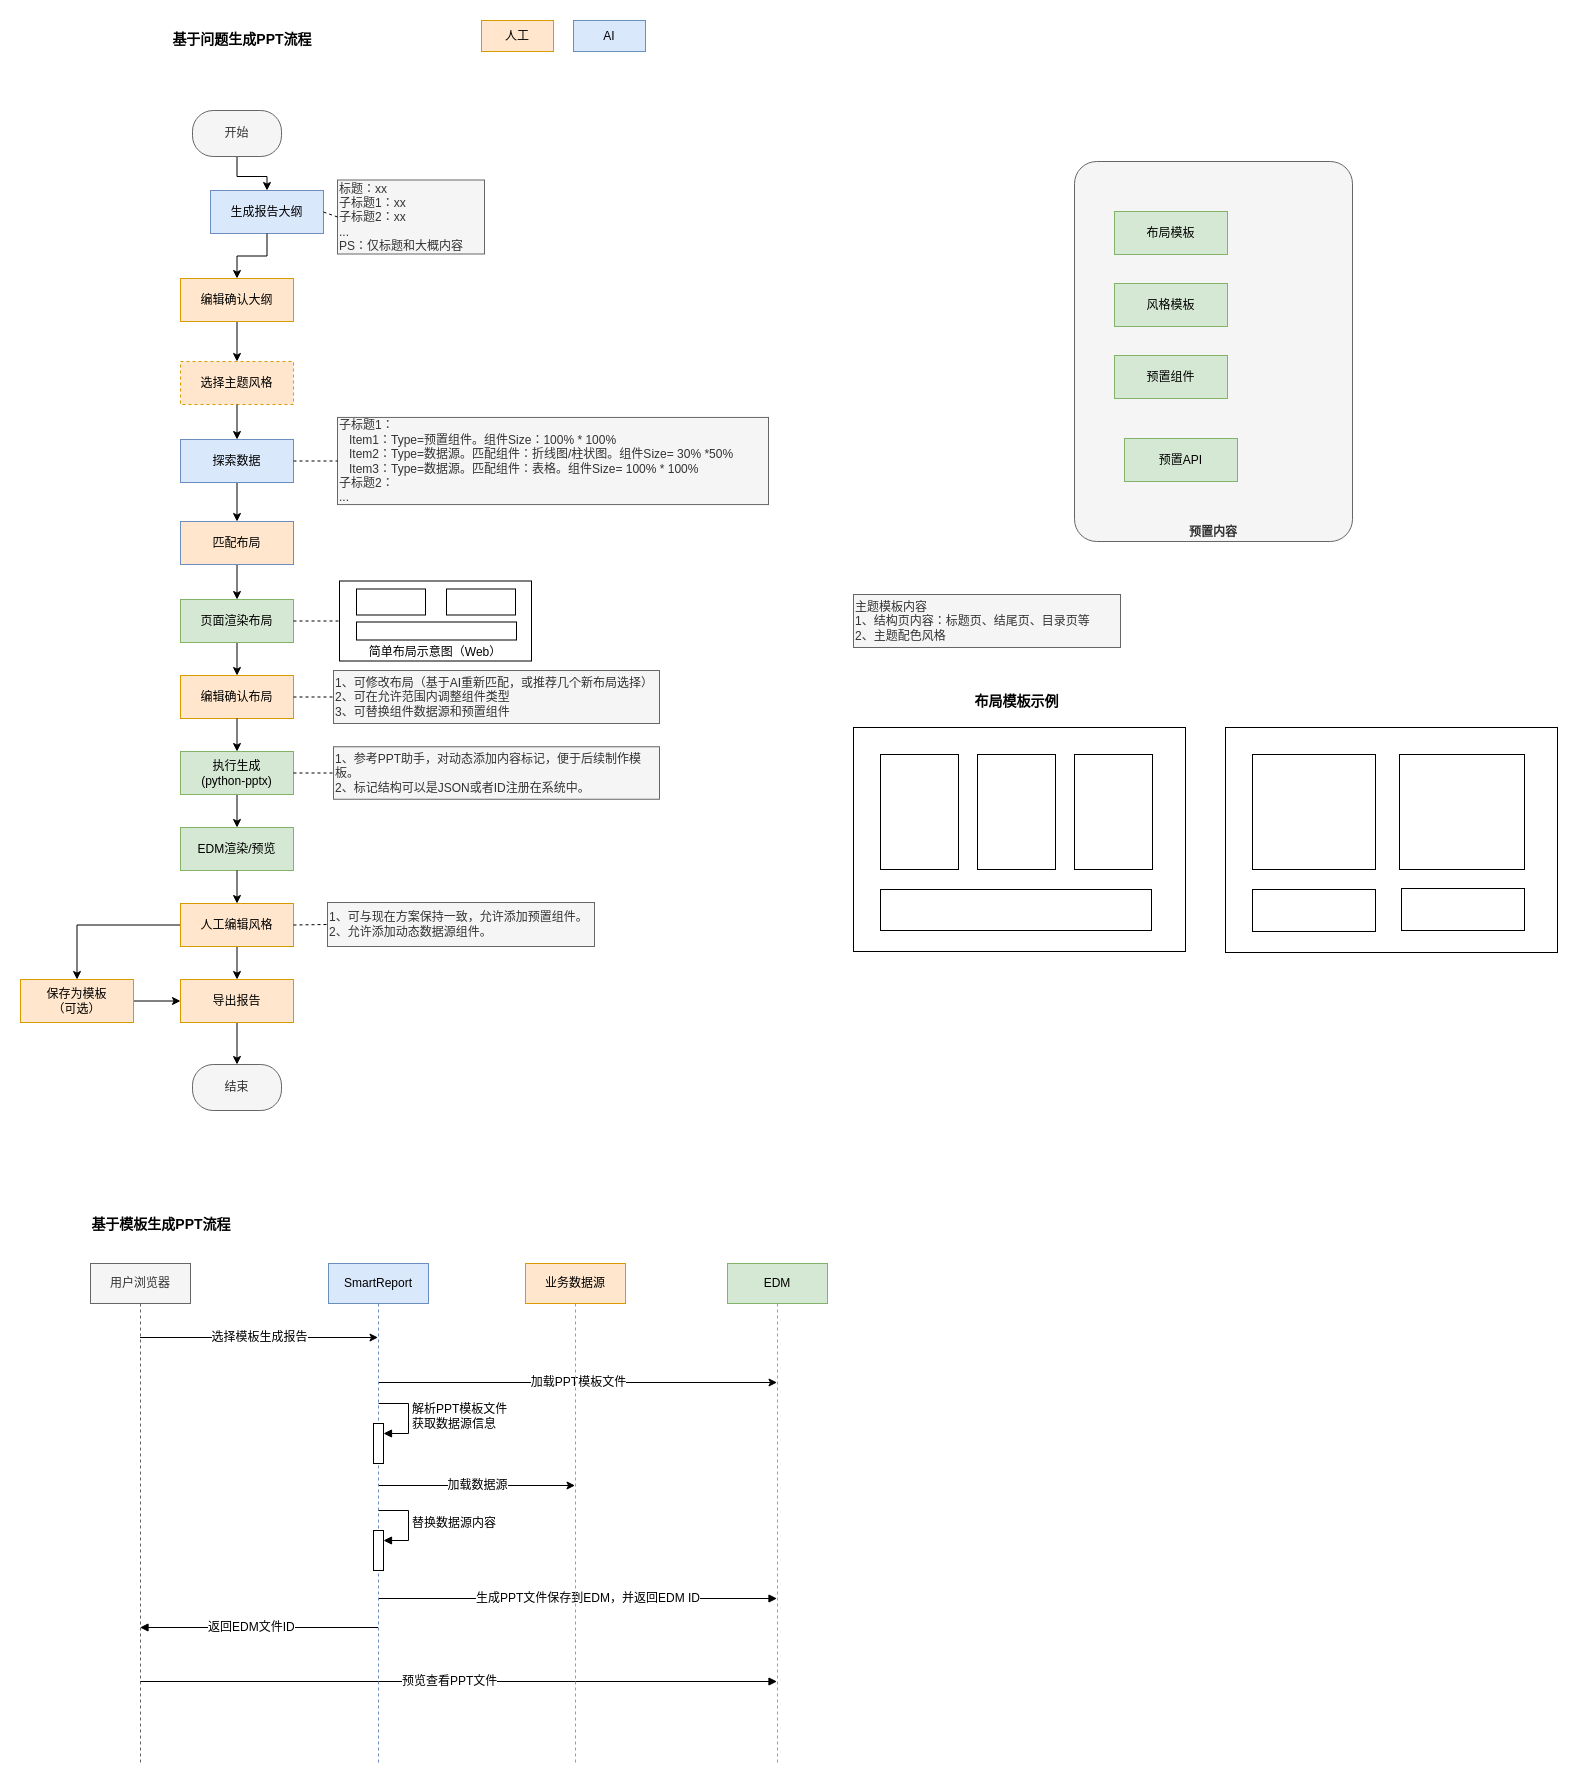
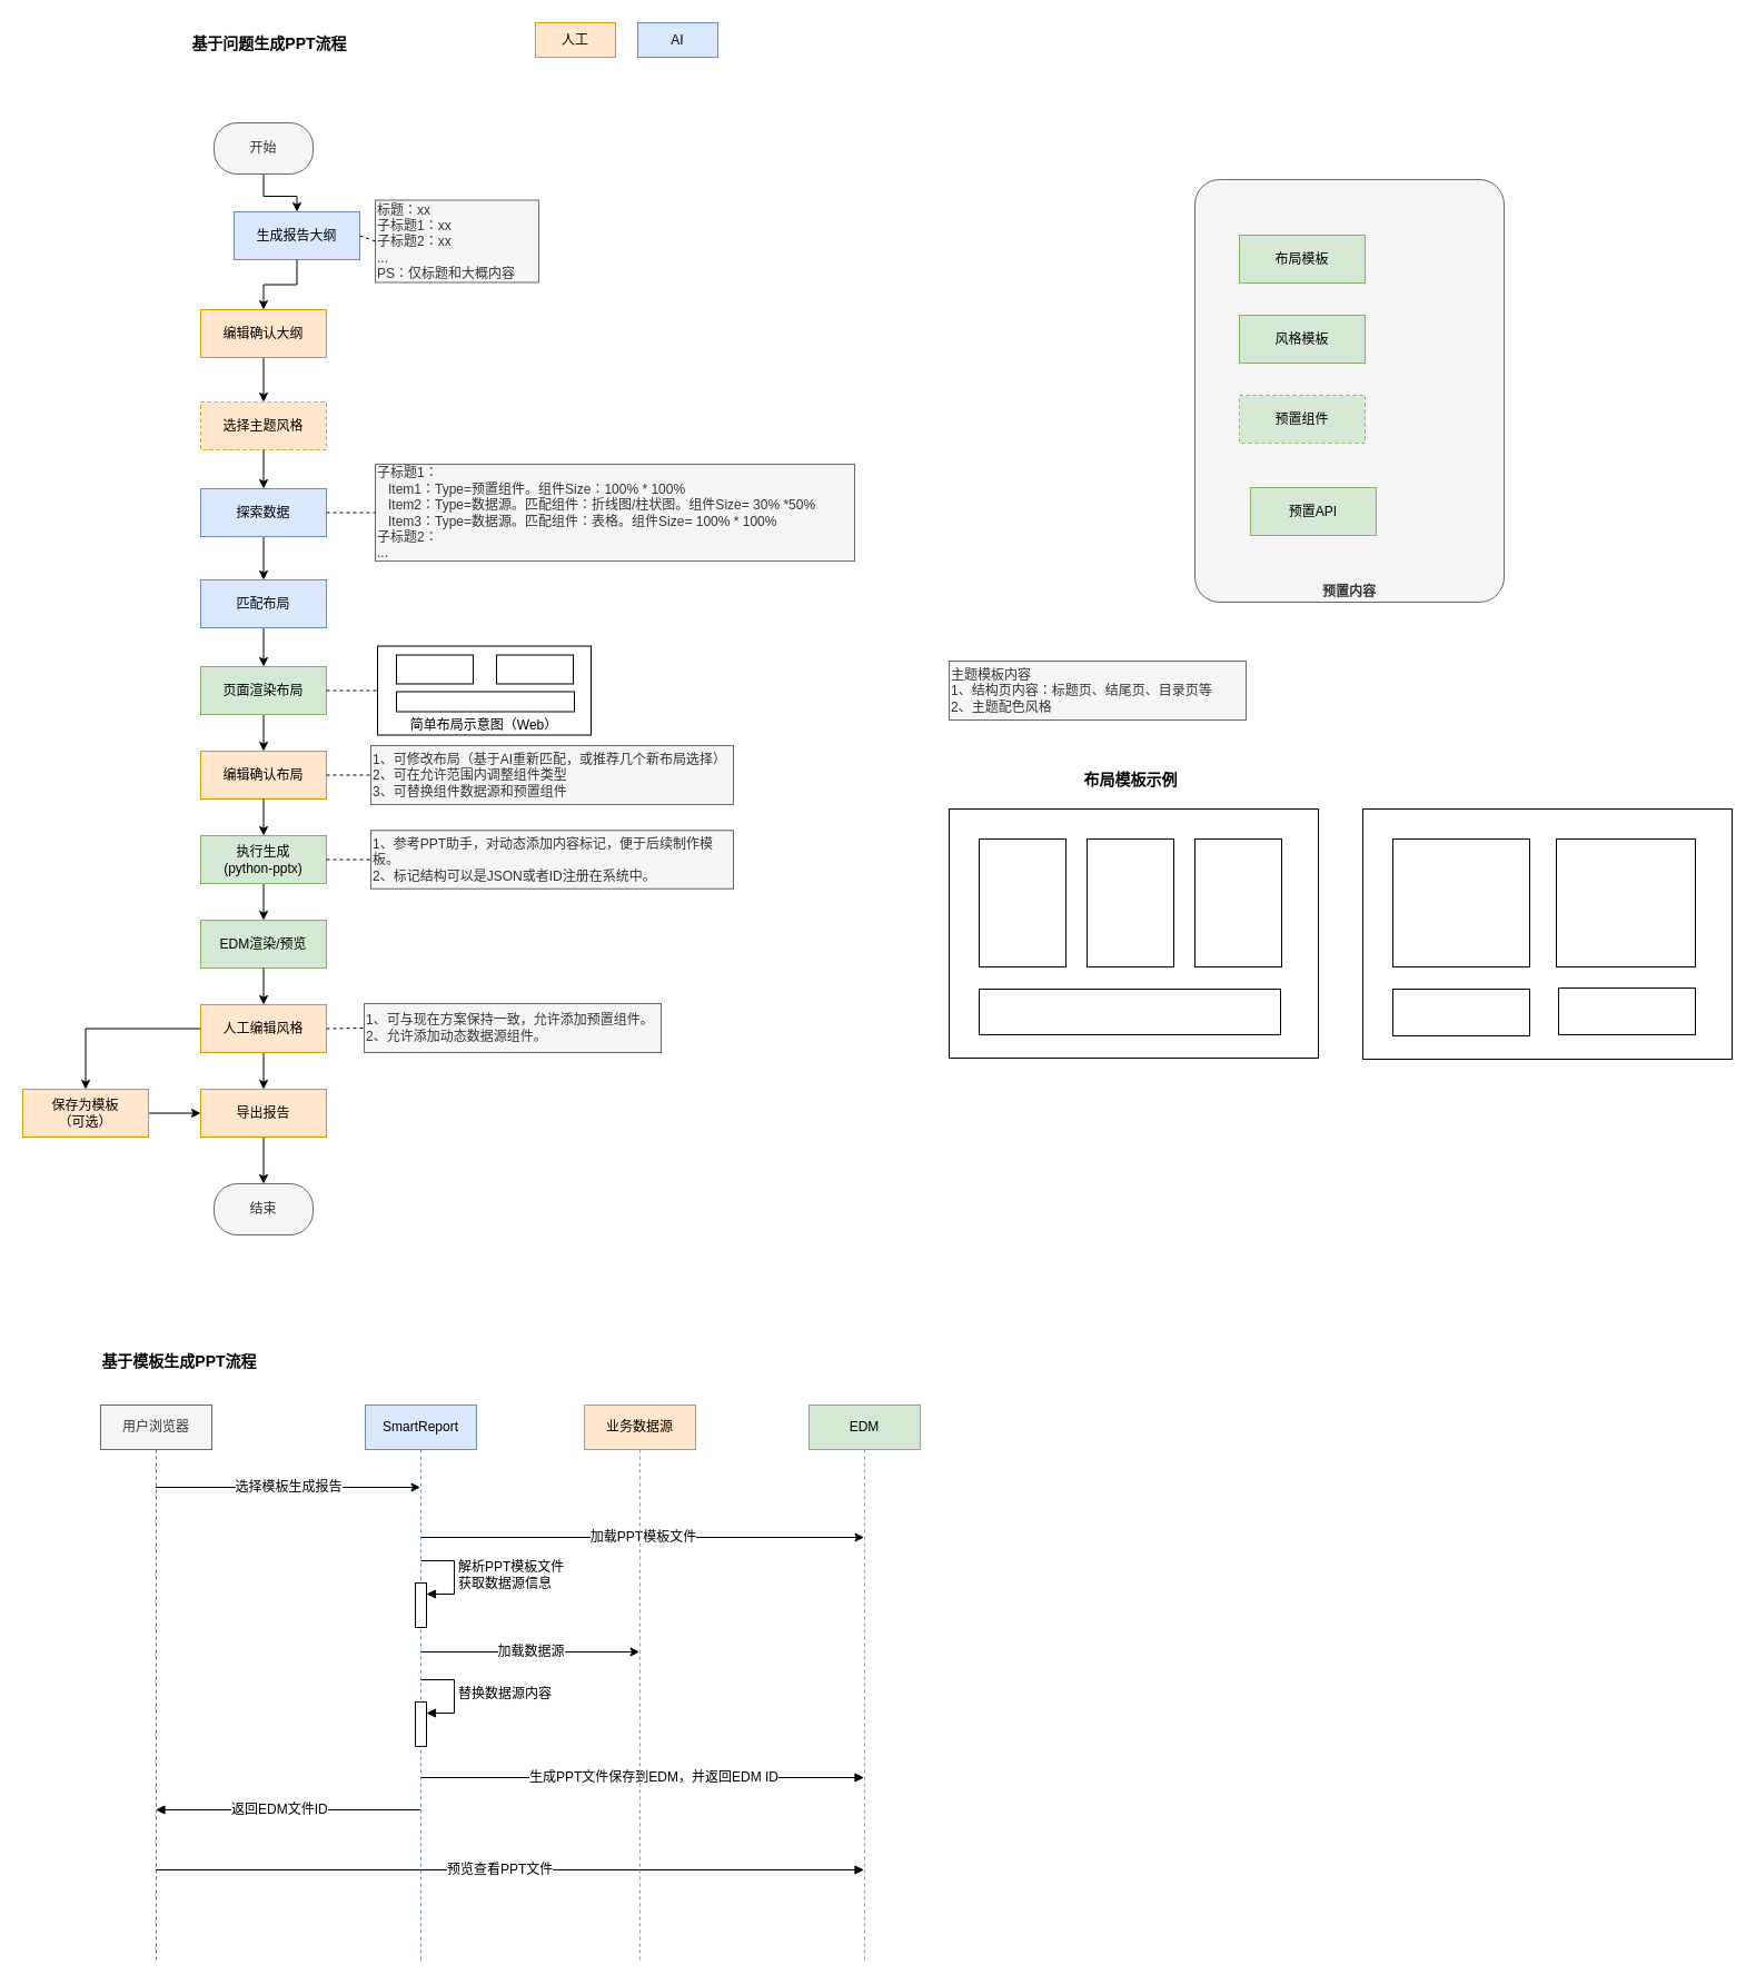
- <mxCell id="16" value="预置组件" style="rounded=0;whiteSpace=wrap;html=1;fillColor=#d5e8d4;strokeColor=#82b366;" vertex="1" parent="1"><mxGeometry x="1114" y="355" width="113" height="43" as="geometry" /></mxCell>
+ <mxCell id="16" value="预置组件" style="rounded=0;whiteSpace=wrap;html=1;fillColor=#d5e8d4;strokeColor=#82b366;dashed=1;" vertex="1" parent="1"><mxGeometry x="1114" y="355" width="113" height="43" as="geometry" /></mxCell>
- <mxCell id="11" value="匹配布局" style="rounded=0;whiteSpace=wrap;html=1;fillColor=#ffe6cc;strokeColor=#6c8ebf;" vertex="1" parent="1"><mxGeometry x="180" y="521" width="113" height="43" as="geometry" /></mxCell>
+ <mxCell id="11" value="匹配布局" style="rounded=0;whiteSpace=wrap;html=1;fillColor=#dae8fc;strokeColor=#6c8ebf;" vertex="1" parent="1"><mxGeometry x="180" y="521" width="113" height="43" as="geometry" /></mxCell>
